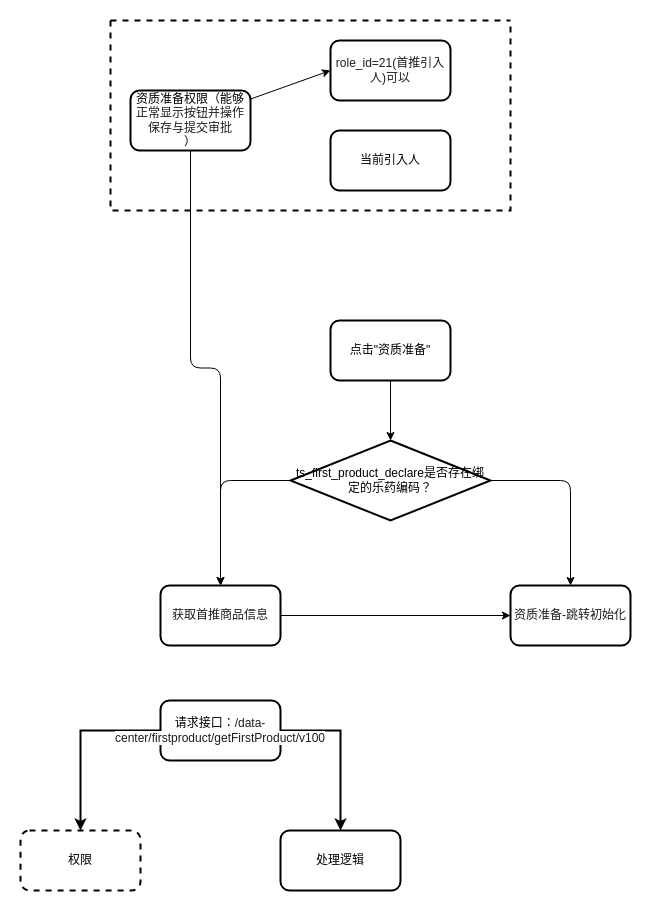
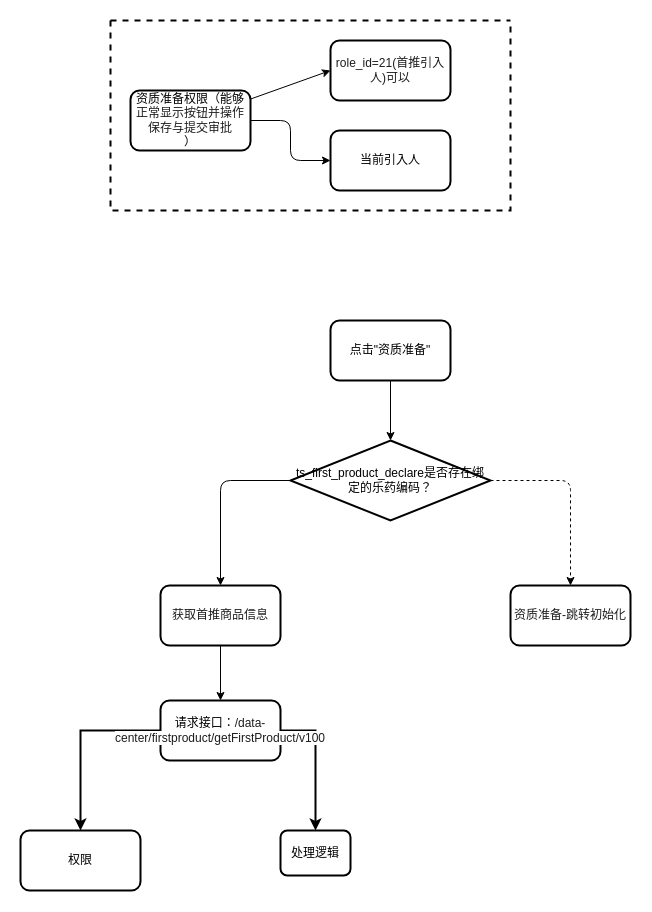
- <mxCell id="13" style="edgeStyle=orthogonalEdgeStyle;html=1;" parent="7" source="8" target="15" edge="1"><mxGeometry relative="1" as="geometry" /></mxCell>
+ <mxCell id="13" style="edgeStyle=orthogonalEdgeStyle;html=1;entryX=0;entryY=0.5;entryDx=0;entryDy=0;" parent="7" source="8" target="10" edge="1"><mxGeometry relative="1" as="geometry" /></mxCell>
- <mxCell id="5" style="edgeStyle=orthogonalEdgeStyle;html=1;entryX=0.5;entryY=0;entryDx=0;entryDy=0;" parent="1" source="6" target="16" edge="1"><mxGeometry relative="1" as="geometry" /></mxCell>
+ <mxCell id="5" style="edgeStyle=orthogonalEdgeStyle;html=1;entryX=0.5;entryY=0;entryDx=0;entryDy=0;dashed=1;" parent="1" source="6" target="16" edge="1"><mxGeometry relative="1" as="geometry" /></mxCell>
- <mxCell id="14" style="edgeStyle=orthogonalEdgeStyle;html=1;" parent="1" source="15" target="16" edge="1"><mxGeometry relative="1" as="geometry" /></mxCell>
+ <mxCell id="14" style="edgeStyle=orthogonalEdgeStyle;html=1;" parent="1" source="15" target="19" edge="1"><mxGeometry relative="1" as="geometry" /></mxCell>
- <mxCell id="20" value="权限" style="rounded=1;whiteSpace=wrap;html=1;fontSize=12;strokeWidth=2;dashed=1;" vertex="1" parent="1"><mxGeometry x="20" y="830" width="120" height="60" as="geometry" /></mxCell>
+ <mxCell id="20" value="权限" style="rounded=1;whiteSpace=wrap;html=1;fontSize=12;strokeWidth=2;" vertex="1" parent="1"><mxGeometry x="20" y="830" width="120" height="60" as="geometry" /></mxCell>
- <mxCell id="21" value="处理逻辑" style="rounded=1;whiteSpace=wrap;html=1;fontSize=12;strokeWidth=2;" vertex="1" parent="1"><mxGeometry x="280" y="830" width="120" height="60" as="geometry" /></mxCell>
+ <mxCell id="21" value="处理逻辑" style="rounded=1;whiteSpace=wrap;html=1;fontSize=12;strokeWidth=2;" vertex="1" parent="1"><mxGeometry x="280" y="830" width="70" height="45" as="geometry" /></mxCell>
